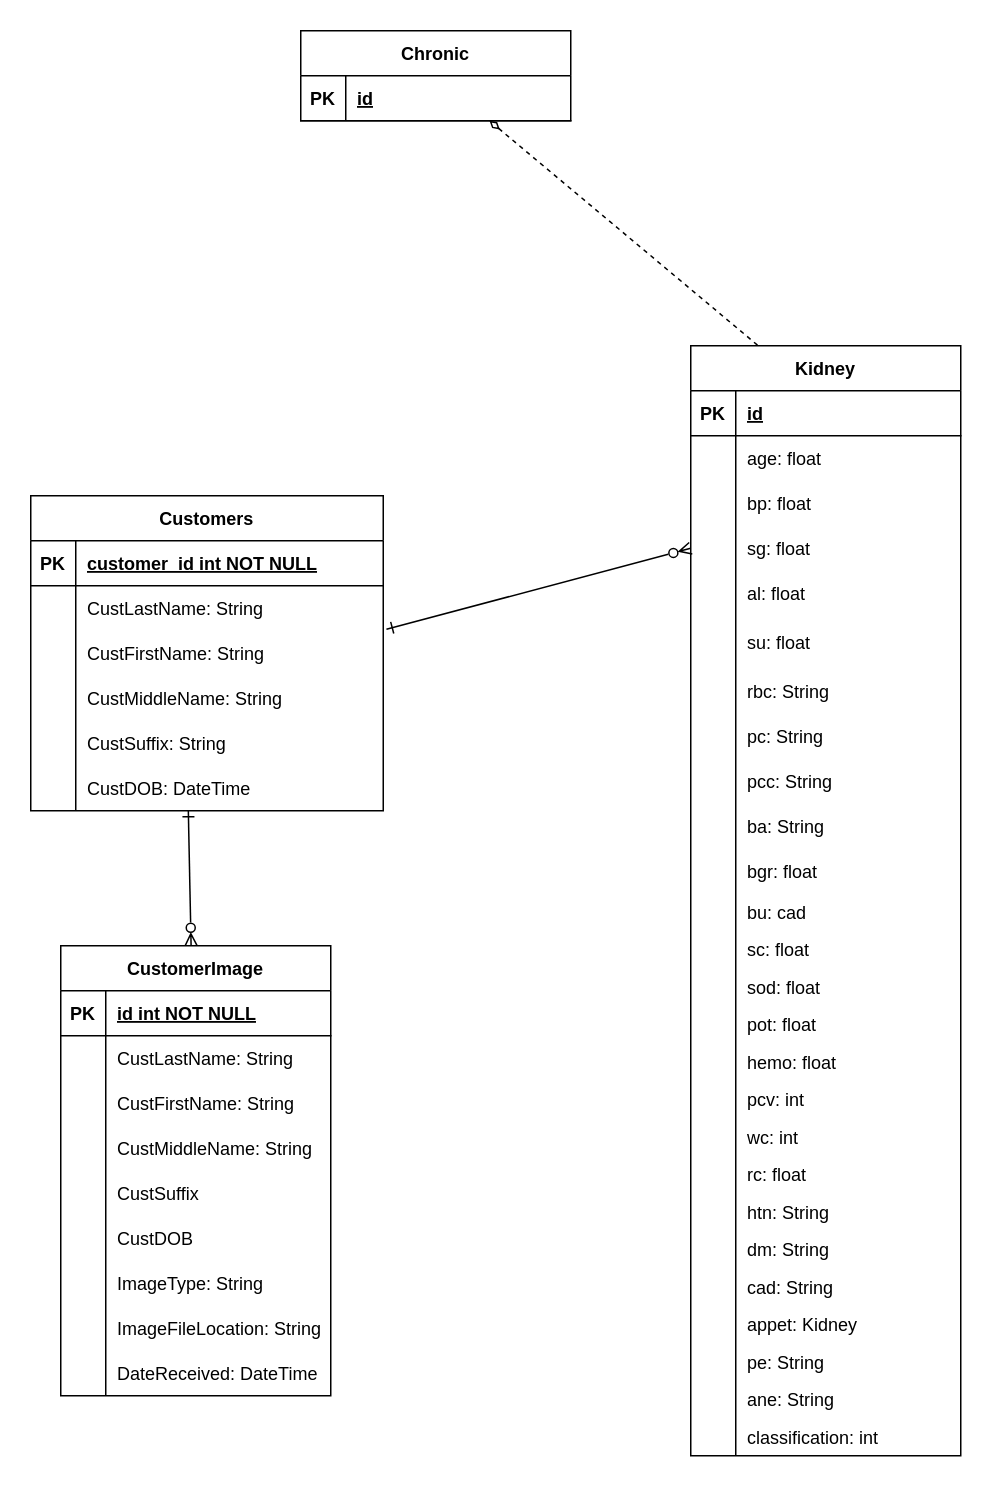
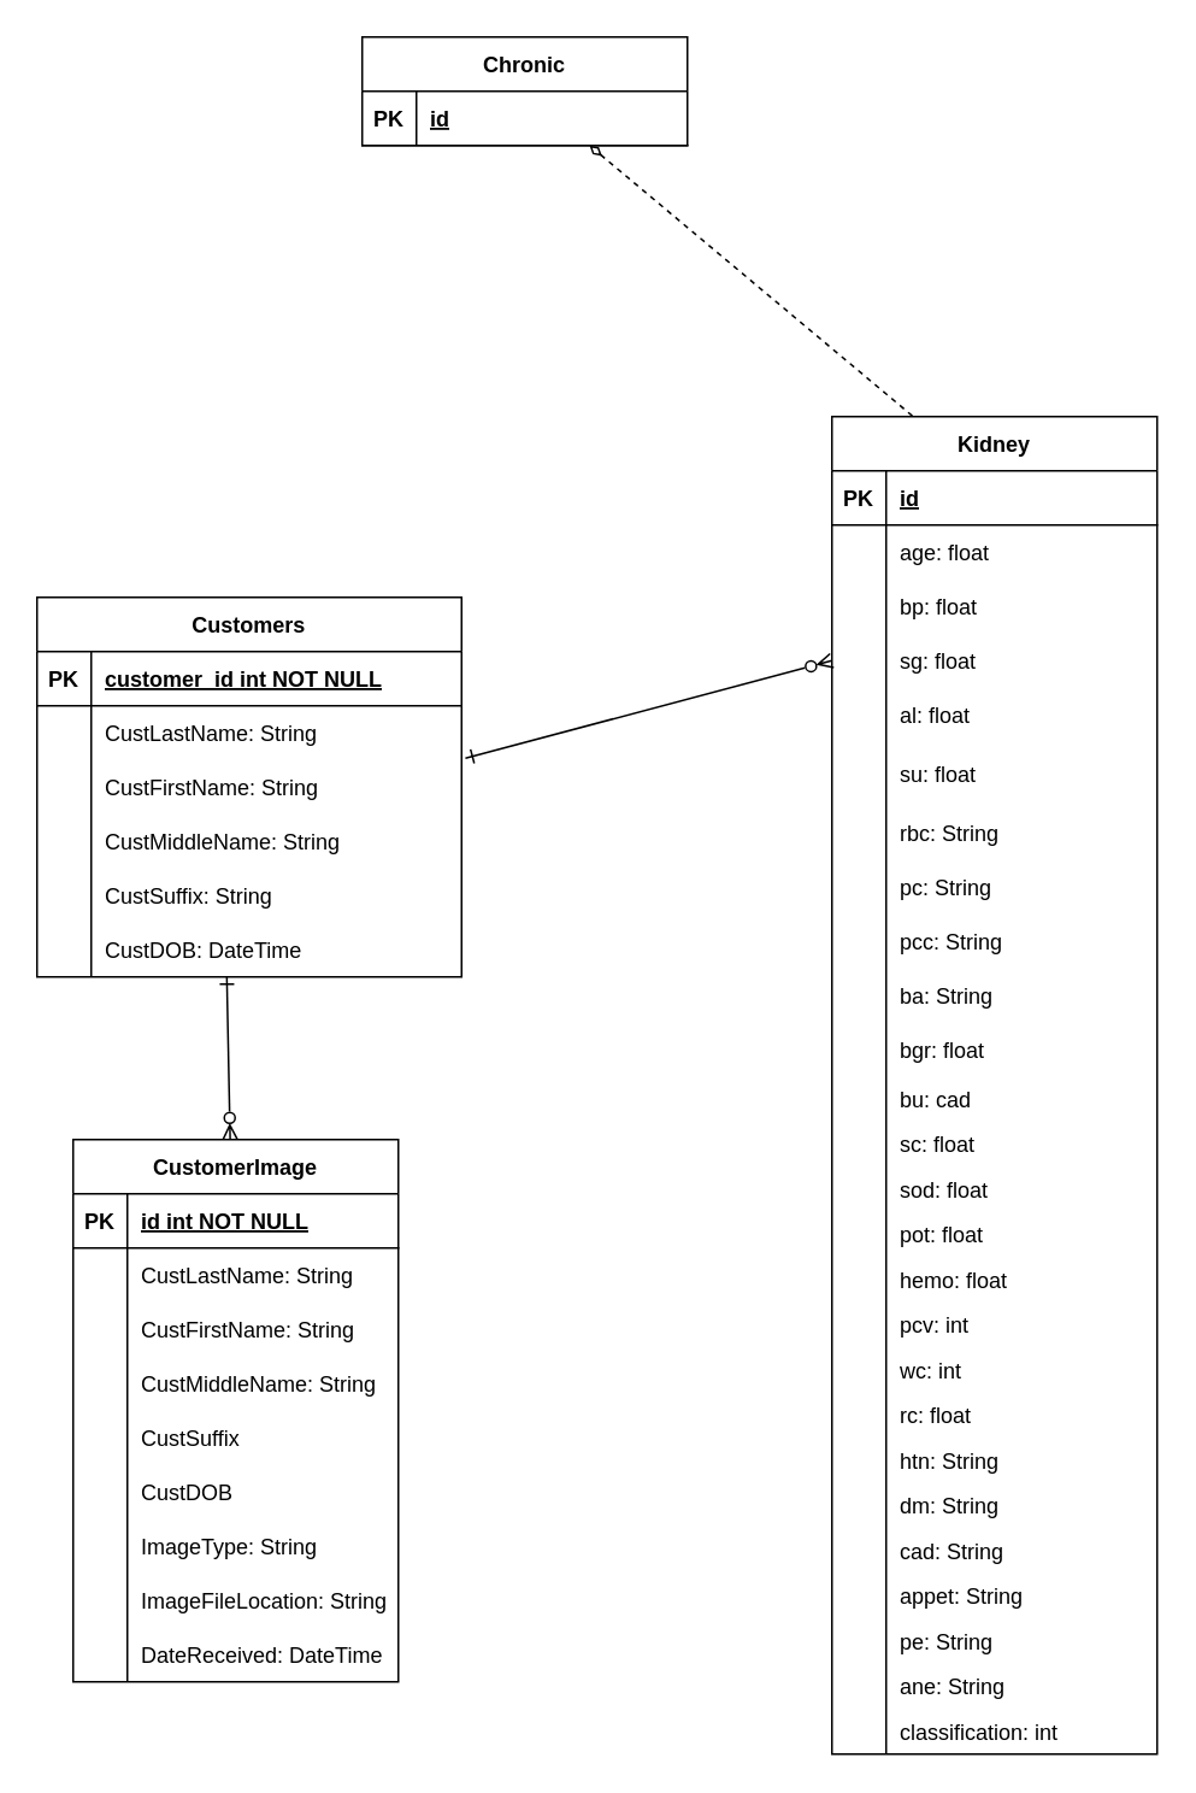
- <mxCell id="119" value="appet: Kidney" style="shape=partialRectangle;connectable=0;fillColor=none;top=0;left=0;bottom=0;right=0;align=left;spacingLeft=6;overflow=hidden;" vertex="1" parent="117"><mxGeometry x="30" width="150" height="25" as="geometry"><mxRectangle width="150" height="25" as="alternateBounds" /></mxGeometry></mxCell>
+ <mxCell id="119" value="appet: String" style="shape=partialRectangle;connectable=0;fillColor=none;top=0;left=0;bottom=0;right=0;align=left;spacingLeft=6;overflow=hidden;" vertex="1" parent="117"><mxGeometry x="30" width="150" height="25" as="geometry"><mxRectangle width="150" height="25" as="alternateBounds" /></mxGeometry></mxCell>
